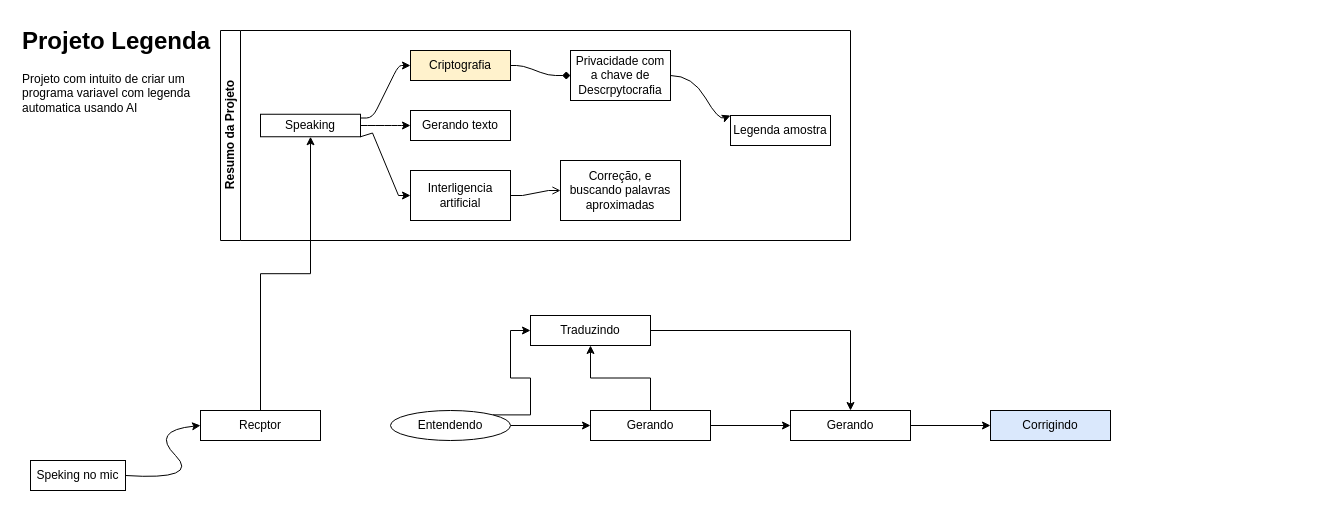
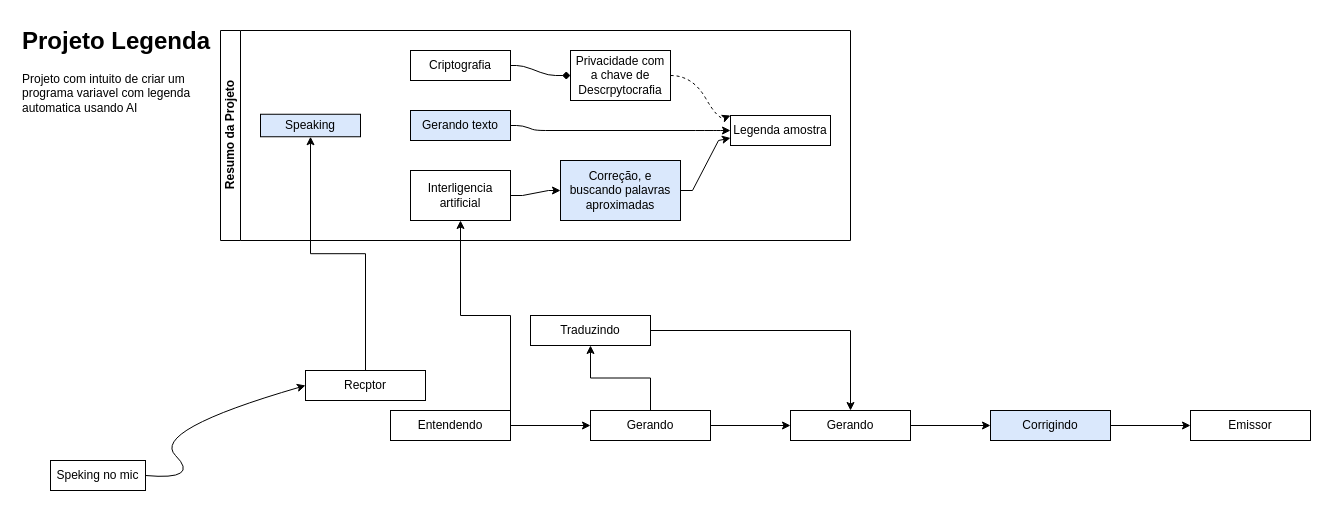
- <mxCell id="6" value="Criptografia" style="whiteSpace=wrap;html=1;fillColor=#fff2cc;" parent="3" vertex="1"><mxGeometry x="190" y="20" width="100" height="30" as="geometry" /></mxCell>
+ <mxCell id="6" value="Criptografia" style="whiteSpace=wrap;html=1;" parent="3" vertex="1"><mxGeometry x="190" y="20" width="100" height="30" as="geometry" /></mxCell>
- <mxCell id="18" value="" style="curved=1;endArrow=classic;html=1;rounded=0;exitX=1;exitY=0.5;exitDx=0;exitDy=0;entryX=0;entryY=0;entryDx=0;entryDy=0;noEdgeStyle=1;orthogonal=1;" parent="3" source="17" target="15" edge="1"><mxGeometry width="50" height="50" relative="1" as="geometry"><mxPoint x="740" y="228.25" as="sourcePoint" /><mxPoint x="790" y="178.25" as="targetPoint" /><Array as="points"><mxPoint x="472" y="45" /><mxPoint x="498" y="90" /></Array></mxGeometry></mxCell>
+ <mxCell id="18" value="" style="curved=1;endArrow=classic;html=1;rounded=0;exitX=1;exitY=0.5;exitDx=0;exitDy=0;entryX=0;entryY=0;entryDx=0;entryDy=0;noEdgeStyle=1;orthogonal=1;dashed=1;" parent="3" source="17" target="15" edge="1"><mxGeometry width="50" height="50" relative="1" as="geometry"><mxPoint x="740" y="228.25" as="sourcePoint" /><mxPoint x="790" y="178.25" as="targetPoint" /><Array as="points"><mxPoint x="472" y="45" /><mxPoint x="498" y="90" /></Array></mxGeometry></mxCell>
- <mxCell id="7" value="" style="html=1;rounded=1;curved=0;sourcePerimeterSpacing=0;targetPerimeterSpacing=0;startSize=6;endSize=6;noEdgeStyle=1;orthogonal=1;" parent="3" source="5" target="6" edge="1"><mxGeometry relative="1" as="geometry"><Array as="points"><mxPoint x="152" y="87.5" /><mxPoint x="178" y="35" /></Array></mxGeometry></mxCell>
- <mxCell id="5" value="Speaking" style="whiteSpace=wrap;html=1;" parent="3" vertex="1"><mxGeometry x="40" y="83.75" width="100" height="22.5" as="geometry" /></mxCell>
+ <mxCell id="5" value="Speaking" style="whiteSpace=wrap;html=1;fillColor=#dae8fc;" parent="3" vertex="1"><mxGeometry x="40" y="83.75" width="100" height="22.5" as="geometry" /></mxCell>
- <mxCell id="9" value="" style="html=1;rounded=1;curved=0;sourcePerimeterSpacing=0;targetPerimeterSpacing=0;startSize=6;endSize=6;noEdgeStyle=1;orthogonal=1;" parent="3" source="5" target="8" edge="1"><mxGeometry relative="1" as="geometry"><Array as="points"><mxPoint x="154" y="95" /><mxPoint x="178" y="95" /></Array></mxGeometry></mxCell>
- <mxCell id="8" value="Gerando texto" style="whiteSpace=wrap;html=1;" parent="3" vertex="1"><mxGeometry x="190" y="80" width="100" height="30" as="geometry" /></mxCell>
+ <mxCell id="8" value="Gerando texto" style="whiteSpace=wrap;html=1;fillColor=#dae8fc;" parent="3" vertex="1"><mxGeometry x="190" y="80" width="100" height="30" as="geometry" /></mxCell>
+ <mxCell id="14" value="" style="html=1;rounded=1;curved=0;sourcePerimeterSpacing=0;targetPerimeterSpacing=0;startSize=6;endSize=6;noEdgeStyle=1;orthogonal=1;" parent="3" source="8" target="15" edge="1"><mxGeometry relative="1" as="geometry"><mxPoint x="1230" y="585" as="sourcePoint" /><Array as="points"><mxPoint x="302" y="95" /><mxPoint x="315" y="100" /><mxPoint x="485" y="100" /><mxPoint x="496" y="100" /></Array></mxGeometry></mxCell>
- <mxCell id="4" style="edgeStyle=orthogonalEdgeStyle;rounded=0;orthogonalLoop=1;jettySize=auto;html=1;exitX=1;exitY=1;exitDx=0;exitDy=0;entryX=0;entryY=0.5;entryDx=0;entryDy=0;noEdgeStyle=1;orthogonal=1;" parent="3" source="5" target="11" edge="1"><mxGeometry relative="1" as="geometry"><Array as="points"><mxPoint x="152" y="102.5" /><mxPoint x="178" y="165" /></Array></mxGeometry></mxCell>
+ <mxCell id="12" style="edgeStyle=orthogonalEdgeStyle;rounded=0;orthogonalLoop=1;jettySize=auto;html=1;exitX=1;exitY=0.5;exitDx=0;exitDy=0;entryX=0;entryY=0.75;entryDx=0;entryDy=0;noEdgeStyle=1;orthogonal=1;" parent="3" source="13" target="15" edge="1"><mxGeometry relative="1" as="geometry"><Array as="points"><mxPoint x="472" y="160" /><mxPoint x="498" y="110" /></Array></mxGeometry></mxCell>
- <mxCell id="10" style="edgeStyle=orthogonalEdgeStyle;rounded=0;orthogonalLoop=1;jettySize=auto;html=1;exitX=1;exitY=0.5;exitDx=0;exitDy=0;entryX=0;entryY=0.5;entryDx=0;entryDy=0;noEdgeStyle=1;orthogonal=1;endArrow=open;" parent="3" source="11" target="13" edge="1"><mxGeometry relative="1" as="geometry"><Array as="points"><mxPoint x="302" y="165" /><mxPoint x="328" y="160" /></Array></mxGeometry></mxCell>
+ <mxCell id="10" style="edgeStyle=orthogonalEdgeStyle;rounded=0;orthogonalLoop=1;jettySize=auto;html=1;exitX=1;exitY=0.5;exitDx=0;exitDy=0;entryX=0;entryY=0.5;entryDx=0;entryDy=0;noEdgeStyle=1;orthogonal=1;" parent="3" source="11" target="13" edge="1"><mxGeometry relative="1" as="geometry"><Array as="points"><mxPoint x="302" y="165" /><mxPoint x="328" y="160" /></Array></mxGeometry></mxCell>
- <mxCell id="13" value="Correção, e buscando palavras aproximadas" style="whiteSpace=wrap;html=1;" parent="3" vertex="1"><mxGeometry x="340" y="130" width="120" height="60" as="geometry" /></mxCell>
+ <mxCell id="13" value="Correção, e buscando palavras aproximadas" style="whiteSpace=wrap;html=1;fillColor=#dae8fc;" parent="3" vertex="1"><mxGeometry x="340" y="130" width="120" height="60" as="geometry" /></mxCell>
- <mxCell id="24" style="edgeStyle=orthogonalEdgeStyle;rounded=0;orthogonalLoop=1;jettySize=auto;html=1;exitX=1;exitY=0;exitDx=0;exitDy=0;entryX=0;entryY=0.5;entryDx=0;entryDy=0;" parent="1" source="25" target="30" edge="1"><mxGeometry relative="1" as="geometry" /></mxCell>
+ <mxCell id="24" style="edgeStyle=orthogonalEdgeStyle;rounded=0;orthogonalLoop=1;jettySize=auto;html=1;exitX=1;exitY=0;exitDx=0;exitDy=0;" parent="1" source="25" target="11" edge="1"><mxGeometry relative="1" as="geometry" /></mxCell>
- <mxCell id="22" value="Recptor" style="rounded=0;whiteSpace=wrap;html=1;" parent="1" vertex="1"><mxGeometry x="200" y="410" width="120" height="30" as="geometry" /></mxCell>
+ <mxCell id="22" value="Recptor" style="rounded=0;whiteSpace=wrap;html=1;" parent="1" vertex="1"><mxGeometry x="305" y="370" width="120" height="30" as="geometry" /></mxCell>
- <mxCell id="25" value="Entendendo" style="ellipse;whiteSpace=wrap;html=1;" parent="1" vertex="1"><mxGeometry x="390" y="410" width="120" height="30" as="geometry" /></mxCell>
+ <mxCell id="25" value="Entendendo" style="rounded=0;whiteSpace=wrap;html=1;" parent="1" vertex="1"><mxGeometry x="390" y="410" width="120" height="30" as="geometry" /></mxCell>
+ <mxCell id="33" value="" style="edgeStyle=orthogonalEdgeStyle;rounded=0;orthogonalLoop=1;jettySize=auto;html=1;" parent="1" source="34" target="35" edge="1"><mxGeometry relative="1" as="geometry" /></mxCell>
+ <mxCell id="35" value="Emissor" style="rounded=0;whiteSpace=wrap;html=1;" parent="1" vertex="1"><mxGeometry x="1190" y="410" width="120" height="30" as="geometry" /></mxCell>
- <mxCell id="19" value="Speking no mic" style="rounded=0;whiteSpace=wrap;html=1;" parent="1" vertex="1"><mxGeometry x="30" y="460" width="95" height="30" as="geometry" /></mxCell>
+ <mxCell id="19" value="Speking no mic" style="rounded=0;whiteSpace=wrap;html=1;" parent="1" vertex="1"><mxGeometry x="50" y="460" width="95" height="30" as="geometry" /></mxCell>
